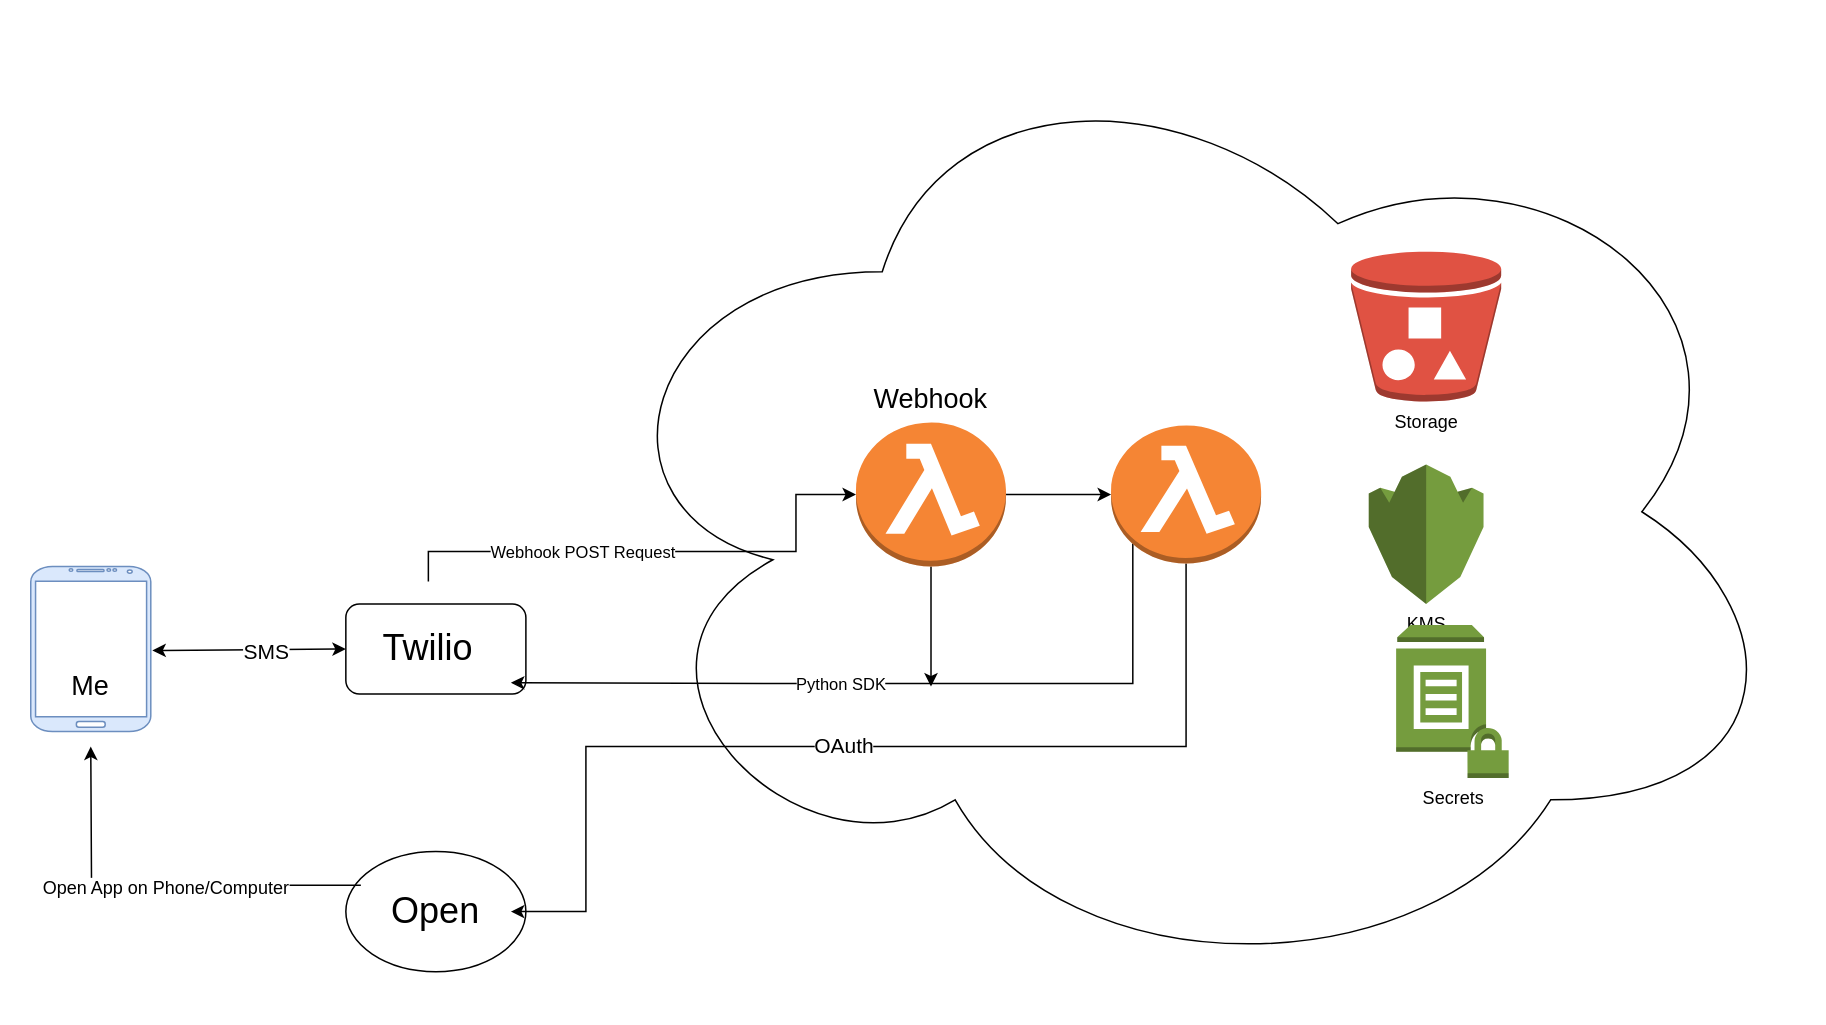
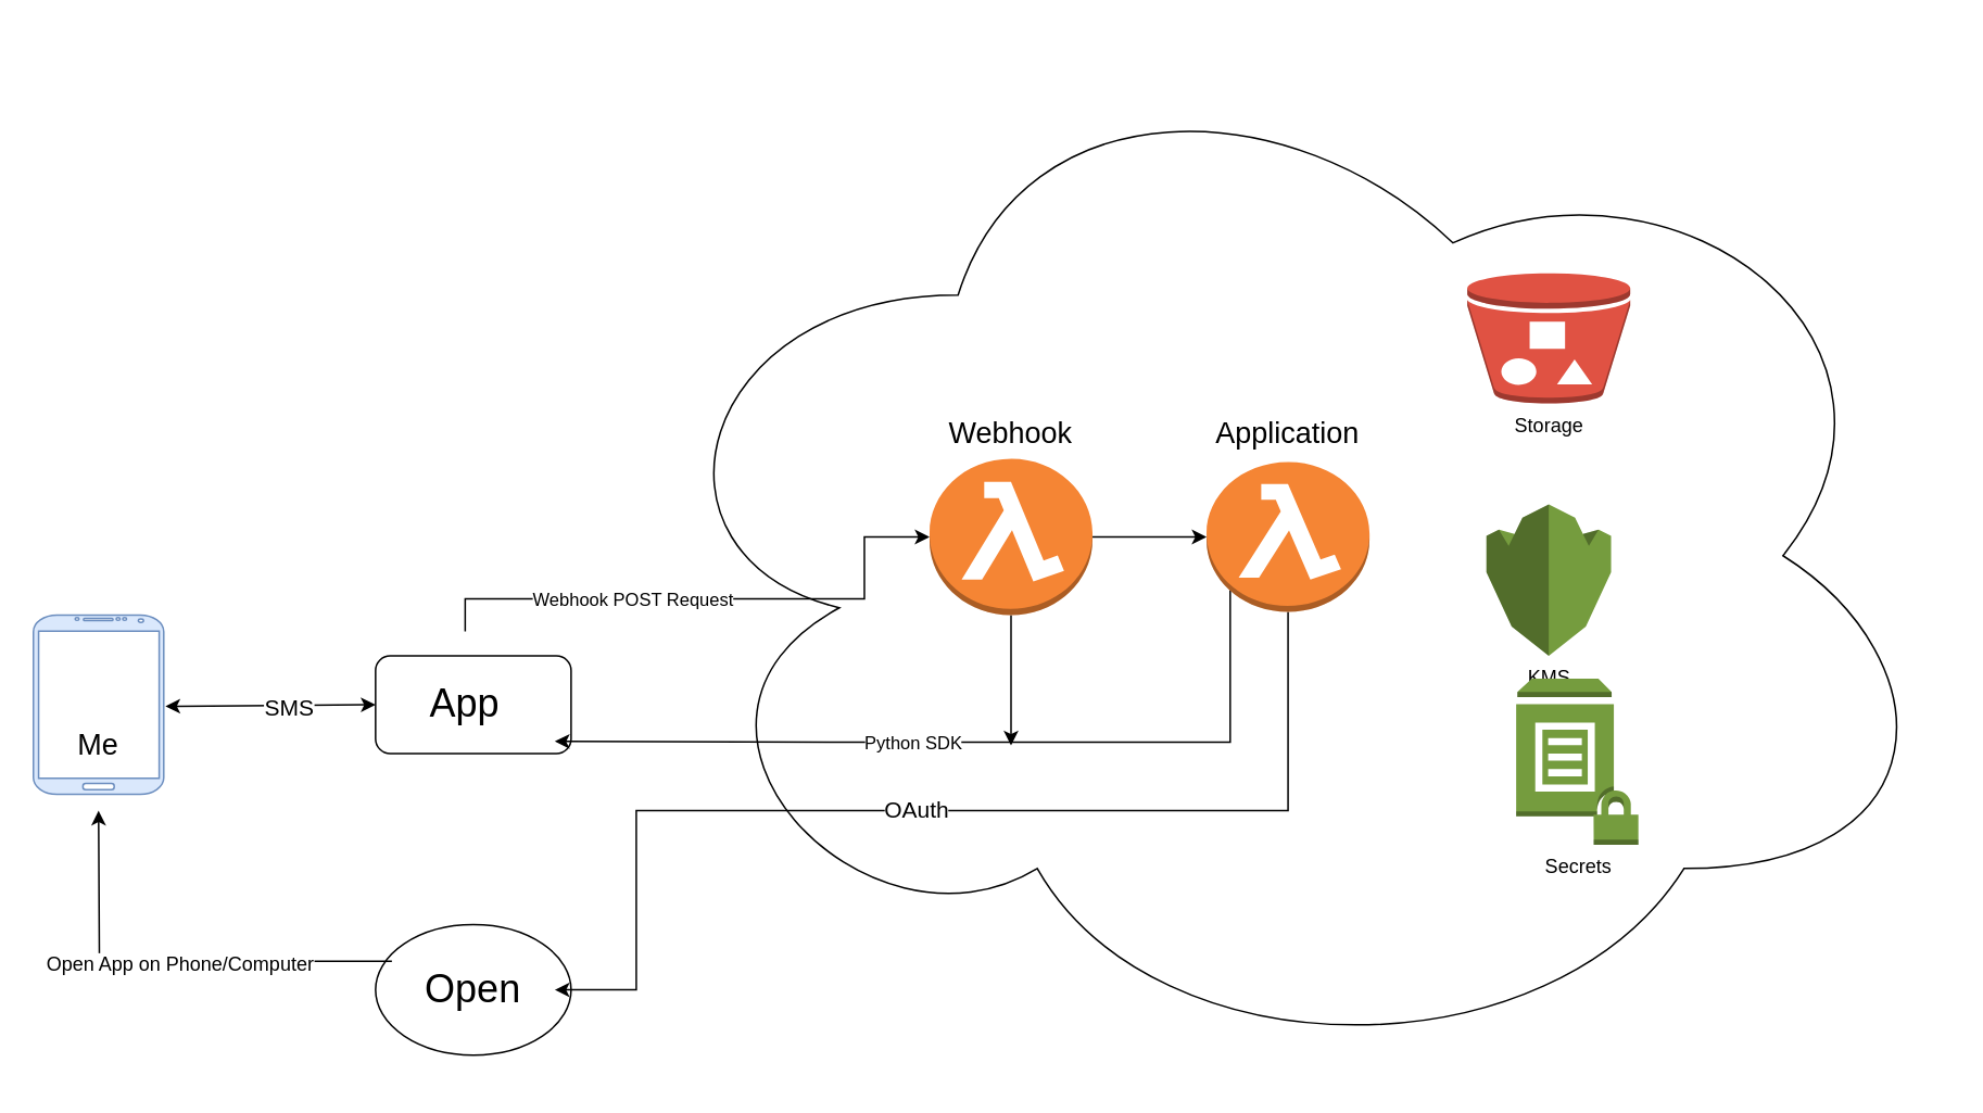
- <mxCell id="7" value="Storage" style="outlineConnect=0;dashed=0;verticalLabelPosition=bottom;verticalAlign=top;align=center;html=1;shape=mxgraph.aws3.bucket_with_objects;fillColor=#E05243;gradientColor=none;" vertex="1" parent="1"><mxGeometry x="900" y="167" width="100" height="100" as="geometry" /></mxCell>
+ <mxCell id="7" value="Storage" style="outlineConnect=0;dashed=0;verticalLabelPosition=bottom;verticalAlign=top;align=center;html=1;shape=mxgraph.aws3.bucket_with_objects;fillColor=#E05243;gradientColor=none;" vertex="1" parent="1"><mxGeometry x="900" y="167" width="100" height="80" as="geometry" /></mxCell>
+ <mxCell id="27" value="&lt;font style=&quot;font-size: 18px;&quot;&gt;Application&lt;/font&gt;" style="text;strokeColor=none;align=center;fillColor=none;html=1;verticalAlign=middle;whiteSpace=wrap;rounded=0;" vertex="1" parent="1"><mxGeometry x="760" y="251" width="60" height="30" as="geometry" /></mxCell>
- <mxCell id="5" value="&lt;font style=&quot;font-size: 24px;&quot;&gt;Twilio&lt;/font&gt;" style="text;strokeColor=none;align=center;fillColor=none;html=1;verticalAlign=middle;whiteSpace=wrap;rounded=0;container=1;" vertex="1" parent="3"><mxGeometry width="110" height="90" as="geometry" /></mxCell>
+ <mxCell id="5" value="&lt;font style=&quot;font-size: 24px;&quot;&gt;App&lt;/font&gt;" style="text;strokeColor=none;align=center;fillColor=none;html=1;verticalAlign=middle;whiteSpace=wrap;rounded=0;container=1;" vertex="1" parent="3"><mxGeometry width="110" height="90" as="geometry" /></mxCell>
